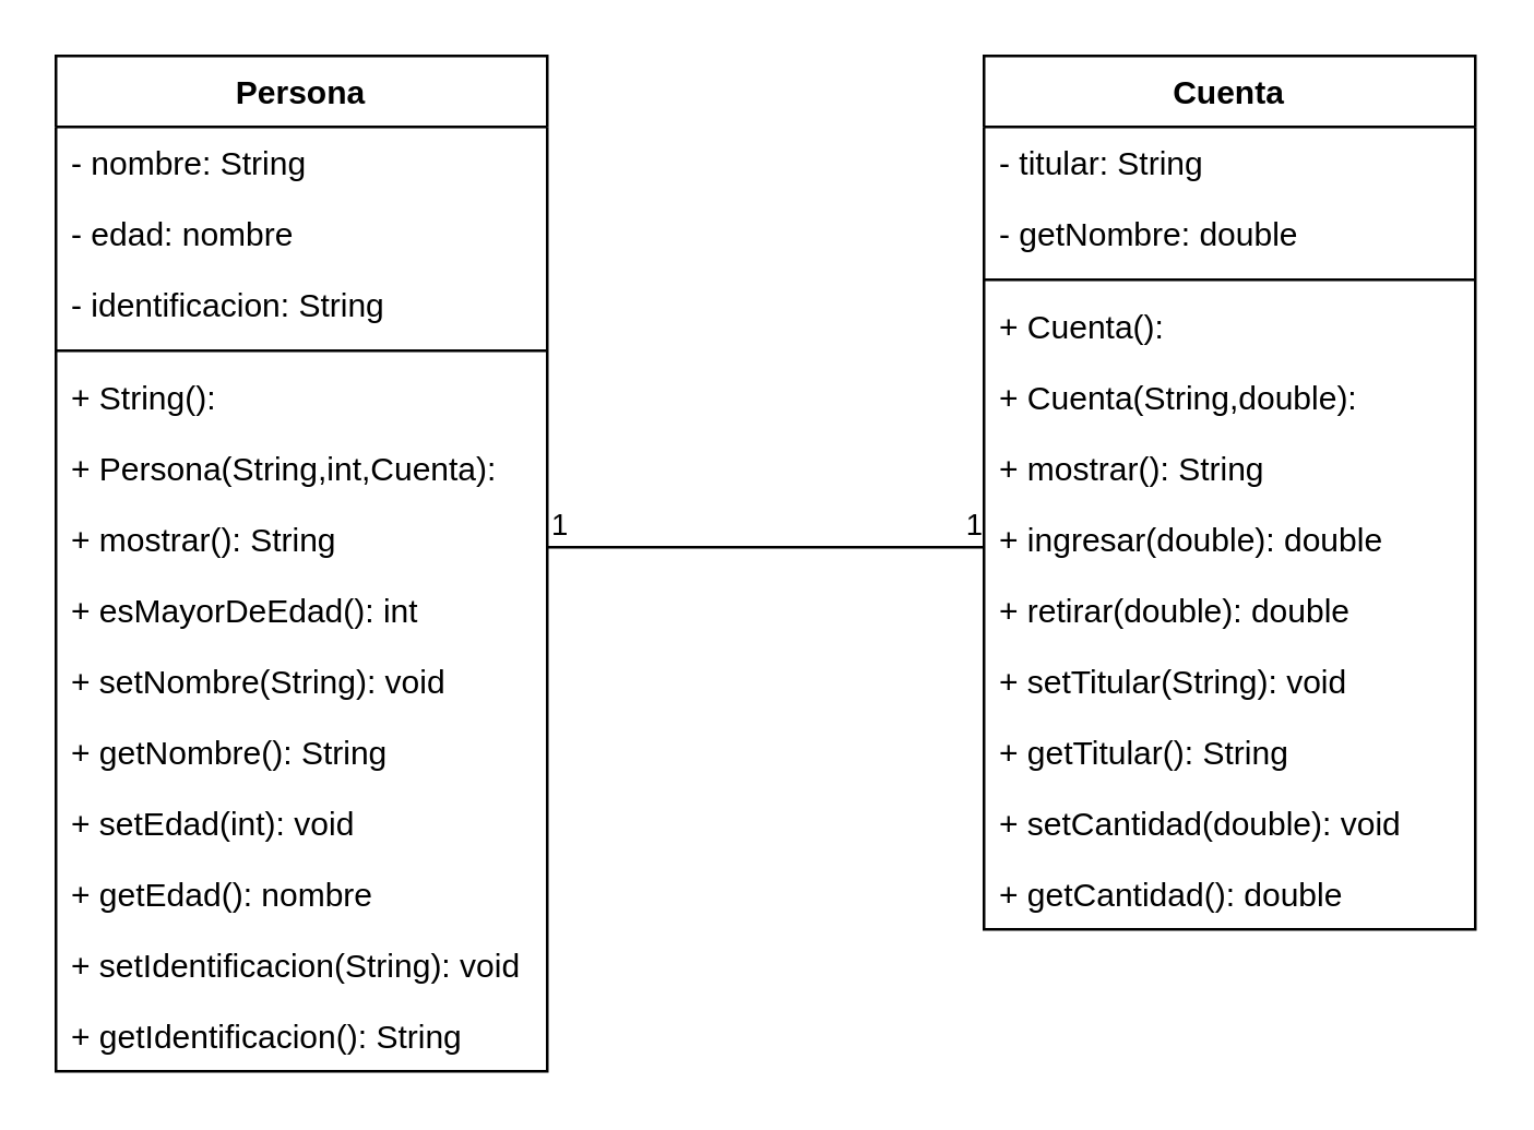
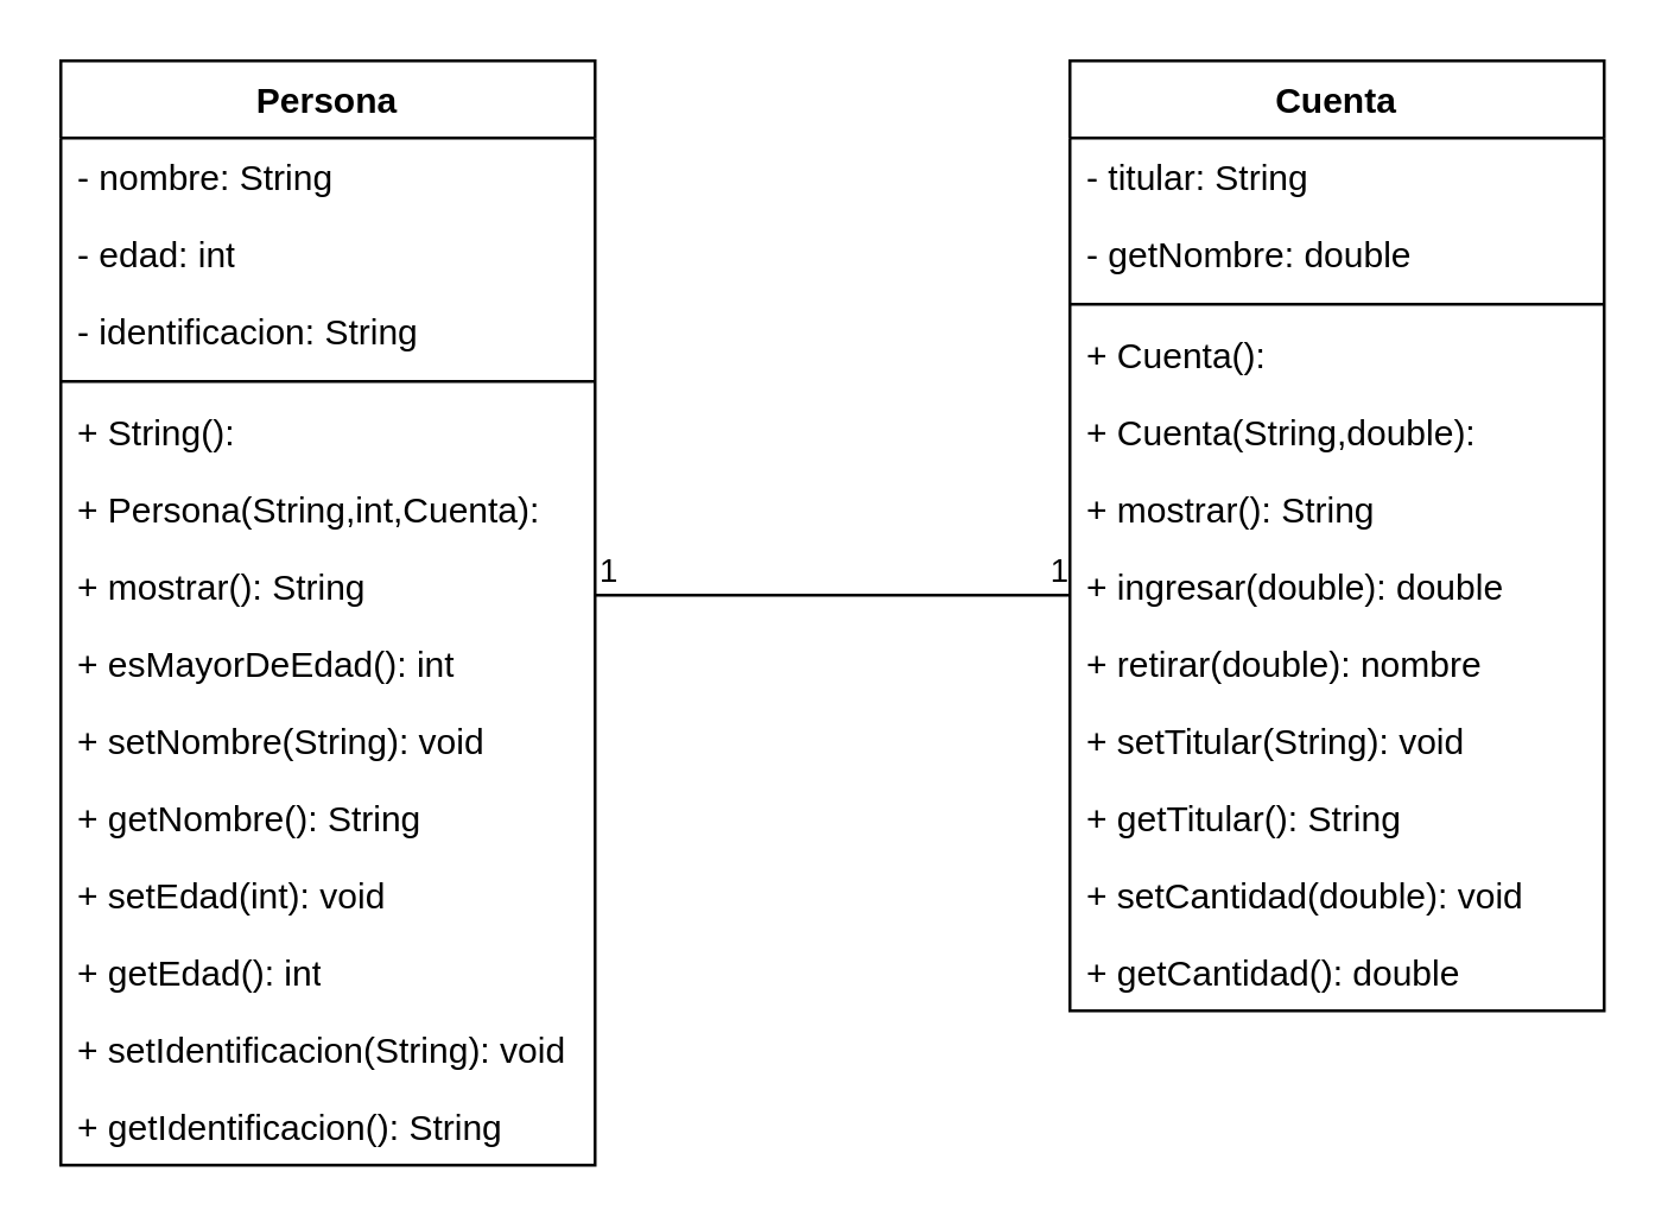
- <mxCell id="4" value="- edad: nombre&lt;br&gt;" style="text;strokeColor=none;fillColor=none;align=left;verticalAlign=top;spacingLeft=4;spacingRight=4;overflow=hidden;rotatable=0;points=[[0,0.5],[1,0.5]];portConstraint=eastwest;whiteSpace=wrap;html=1;" parent="2" vertex="1"><mxGeometry y="52" width="180" height="26" as="geometry" /></mxCell>
+ <mxCell id="4" value="- edad: int&lt;br&gt;" style="text;strokeColor=none;fillColor=none;align=left;verticalAlign=top;spacingLeft=4;spacingRight=4;overflow=hidden;rotatable=0;points=[[0,0.5],[1,0.5]];portConstraint=eastwest;whiteSpace=wrap;html=1;" parent="2" vertex="1"><mxGeometry y="52" width="180" height="26" as="geometry" /></mxCell>
- <mxCell id="25" value="+ retirar(double):&amp;nbsp;double" style="text;strokeColor=none;fillColor=none;align=left;verticalAlign=top;spacingLeft=4;spacingRight=4;overflow=hidden;rotatable=0;points=[[0,0.5],[1,0.5]];portConstraint=eastwest;whiteSpace=wrap;html=1;" vertex="1" parent="17"><mxGeometry y="190" width="180" height="26" as="geometry" /></mxCell>
+ <mxCell id="25" value="+ retirar(double):&amp;nbsp;nombre" style="text;strokeColor=none;fillColor=none;align=left;verticalAlign=top;spacingLeft=4;spacingRight=4;overflow=hidden;rotatable=0;points=[[0,0.5],[1,0.5]];portConstraint=eastwest;whiteSpace=wrap;html=1;" vertex="1" parent="17"><mxGeometry y="190" width="180" height="26" as="geometry" /></mxCell>
- <mxCell id="14" value="+&amp;nbsp;getEdad&lt;span style=&quot;background-color: initial;&quot;&gt;(): nombre&lt;/span&gt;" style="text;strokeColor=none;fillColor=none;align=left;verticalAlign=top;spacingLeft=4;spacingRight=4;overflow=hidden;rotatable=0;points=[[0,0.5],[1,0.5]];portConstraint=eastwest;whiteSpace=wrap;html=1;" parent="2" vertex="1"><mxGeometry y="294" width="180" height="26" as="geometry" /></mxCell>
+ <mxCell id="14" value="+&amp;nbsp;getEdad&lt;span style=&quot;background-color: initial;&quot;&gt;(): int&lt;/span&gt;" style="text;strokeColor=none;fillColor=none;align=left;verticalAlign=top;spacingLeft=4;spacingRight=4;overflow=hidden;rotatable=0;points=[[0,0.5],[1,0.5]];portConstraint=eastwest;whiteSpace=wrap;html=1;" parent="2" vertex="1"><mxGeometry y="294" width="180" height="26" as="geometry" /></mxCell>
